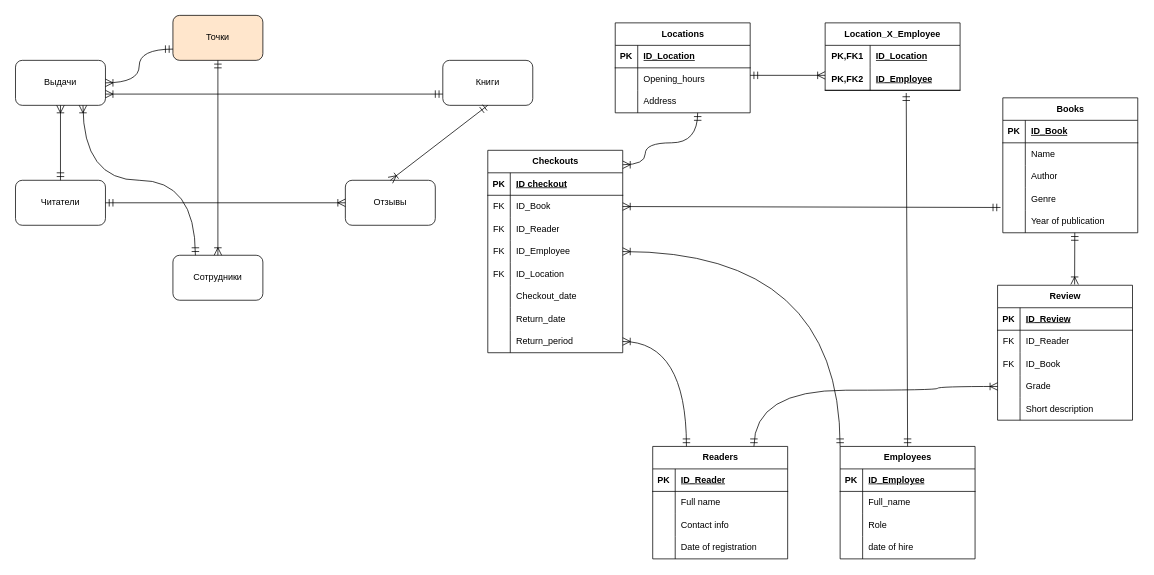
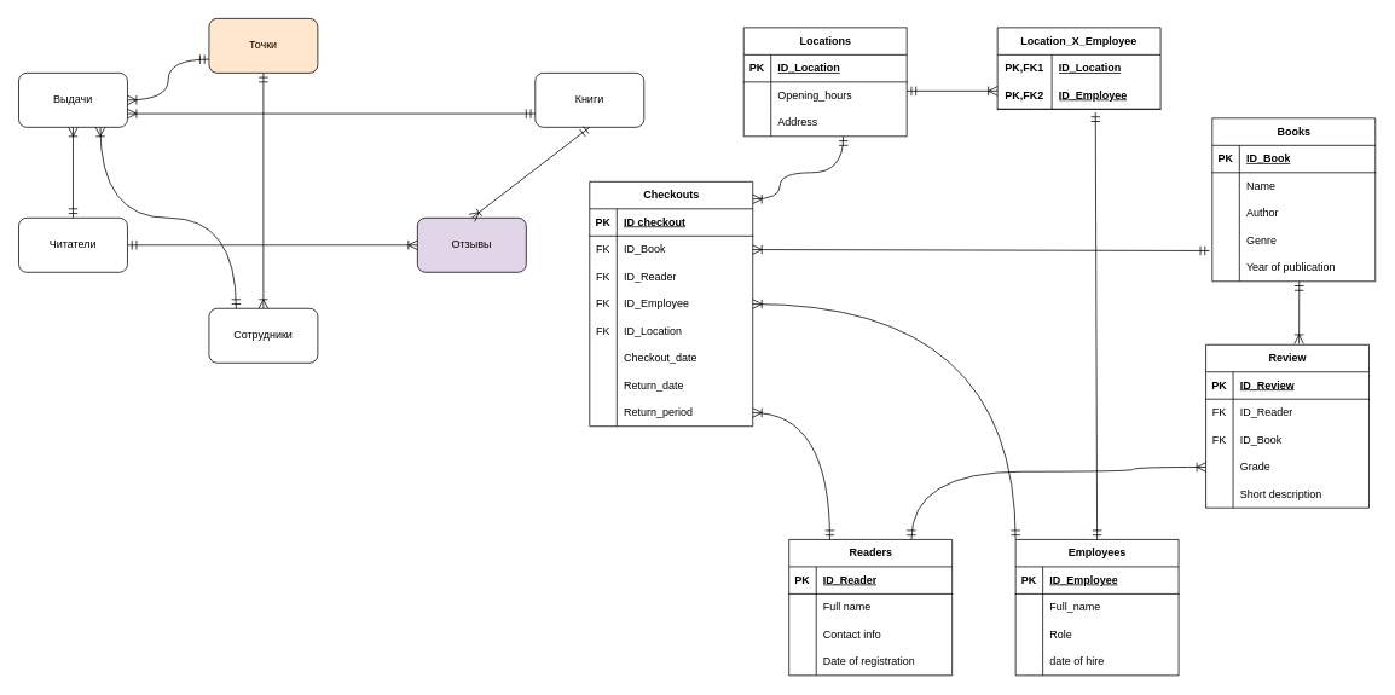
- <mxCell id="7" value="Отзывы" style="rounded=1;whiteSpace=wrap;html=1;" vertex="1" parent="1"><mxGeometry x="460" y="240" width="120" height="60" as="geometry" /></mxCell>
+ <mxCell id="7" value="Отзывы" style="rounded=1;whiteSpace=wrap;html=1;fillColor=#e1d5e7;" vertex="1" parent="1"><mxGeometry x="460" y="240" width="120" height="60" as="geometry" /></mxCell>
